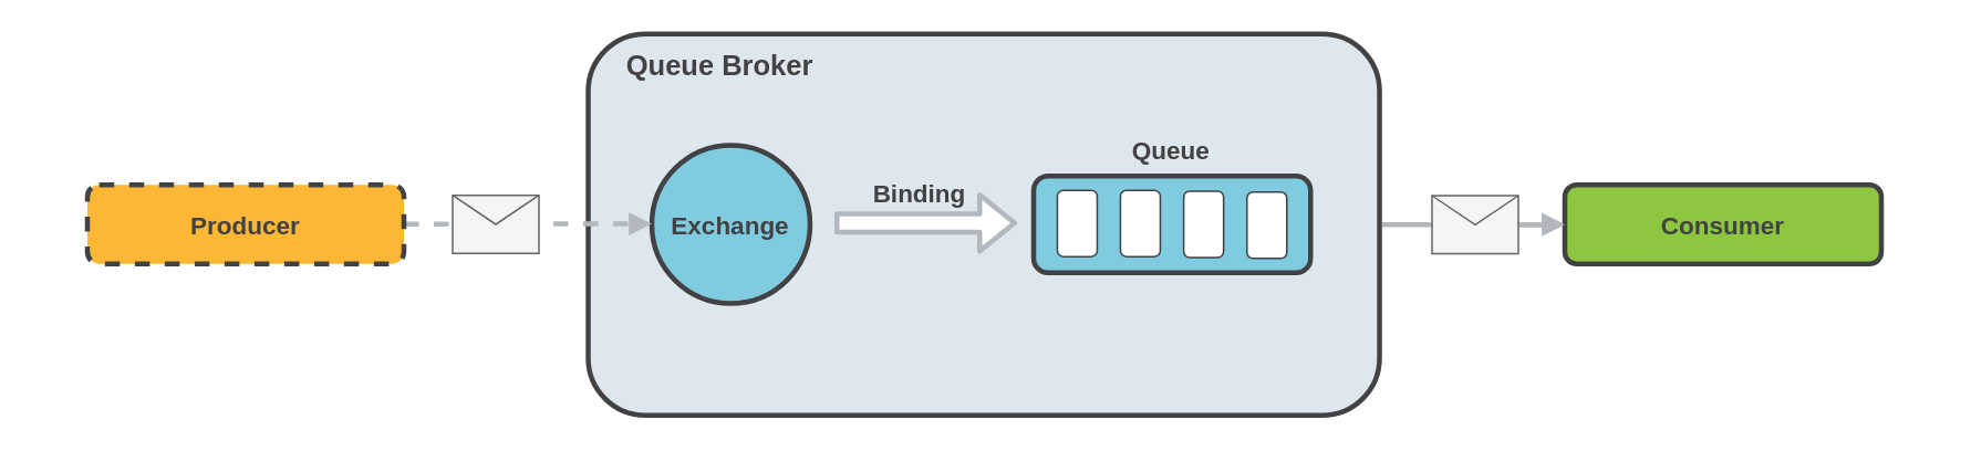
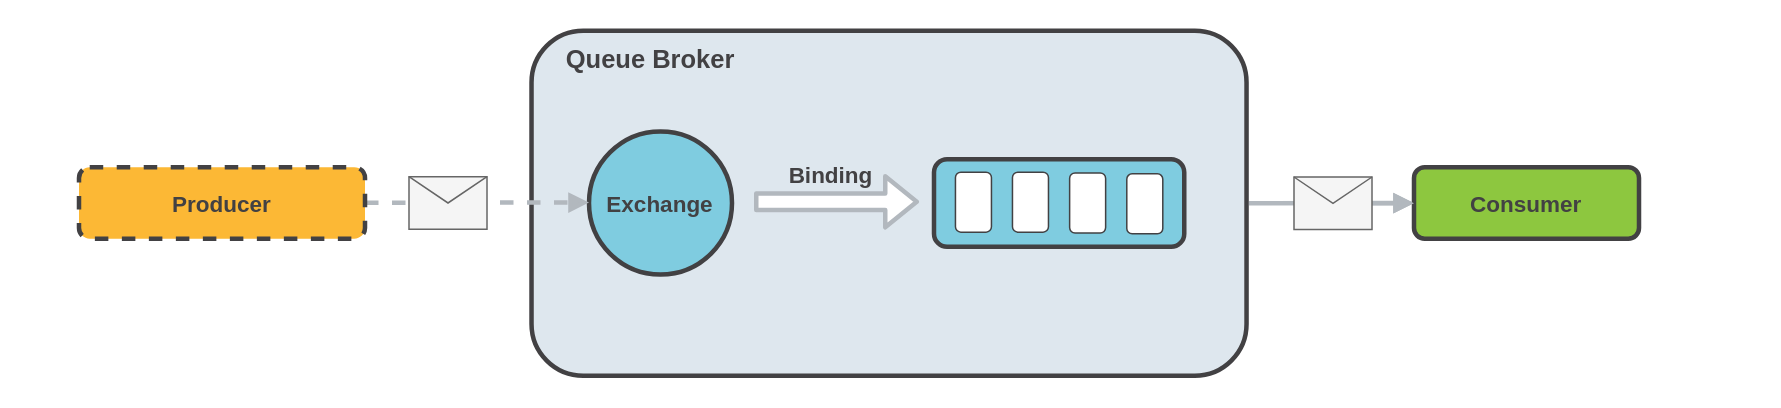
- <mxCell id="19" value="&lt;b&gt;&lt;font style=&quot;font-size: 15px&quot; color=&quot;#424143&quot;&gt;Queue&lt;/font&gt;&lt;/b&gt;" style="text;html=1;strokeColor=none;fillColor=none;align=center;verticalAlign=middle;whiteSpace=wrap;rounded=0;" vertex="1" parent="4"><mxGeometry x="665.42" y="60" width="40" height="20" as="geometry" /></mxCell>
- <mxCell id="6" value="&lt;font style=&quot;font-size: 15px&quot; color=&quot;#424143&quot;&gt;&lt;b&gt;Consumer&lt;/b&gt;&lt;/font&gt;" style="rounded=1;whiteSpace=wrap;html=1;fillColor=#8dc73f;strokeWidth=3;strokeColor=#424143;" vertex="1" parent="4"><mxGeometry x="921.997" y="90.996" width="190.673" height="47.668" as="geometry" /></mxCell>
+ <mxCell id="6" value="&lt;font style=&quot;font-size: 15px&quot; color=&quot;#424143&quot;&gt;&lt;b&gt;Consumer&lt;/b&gt;&lt;/font&gt;" style="rounded=1;whiteSpace=wrap;html=1;fillColor=#8dc73f;strokeWidth=3;strokeColor=#424143;" vertex="1" parent="4"><mxGeometry x="921.997" y="90.996" width="150" height="47.668" as="geometry" /></mxCell>
